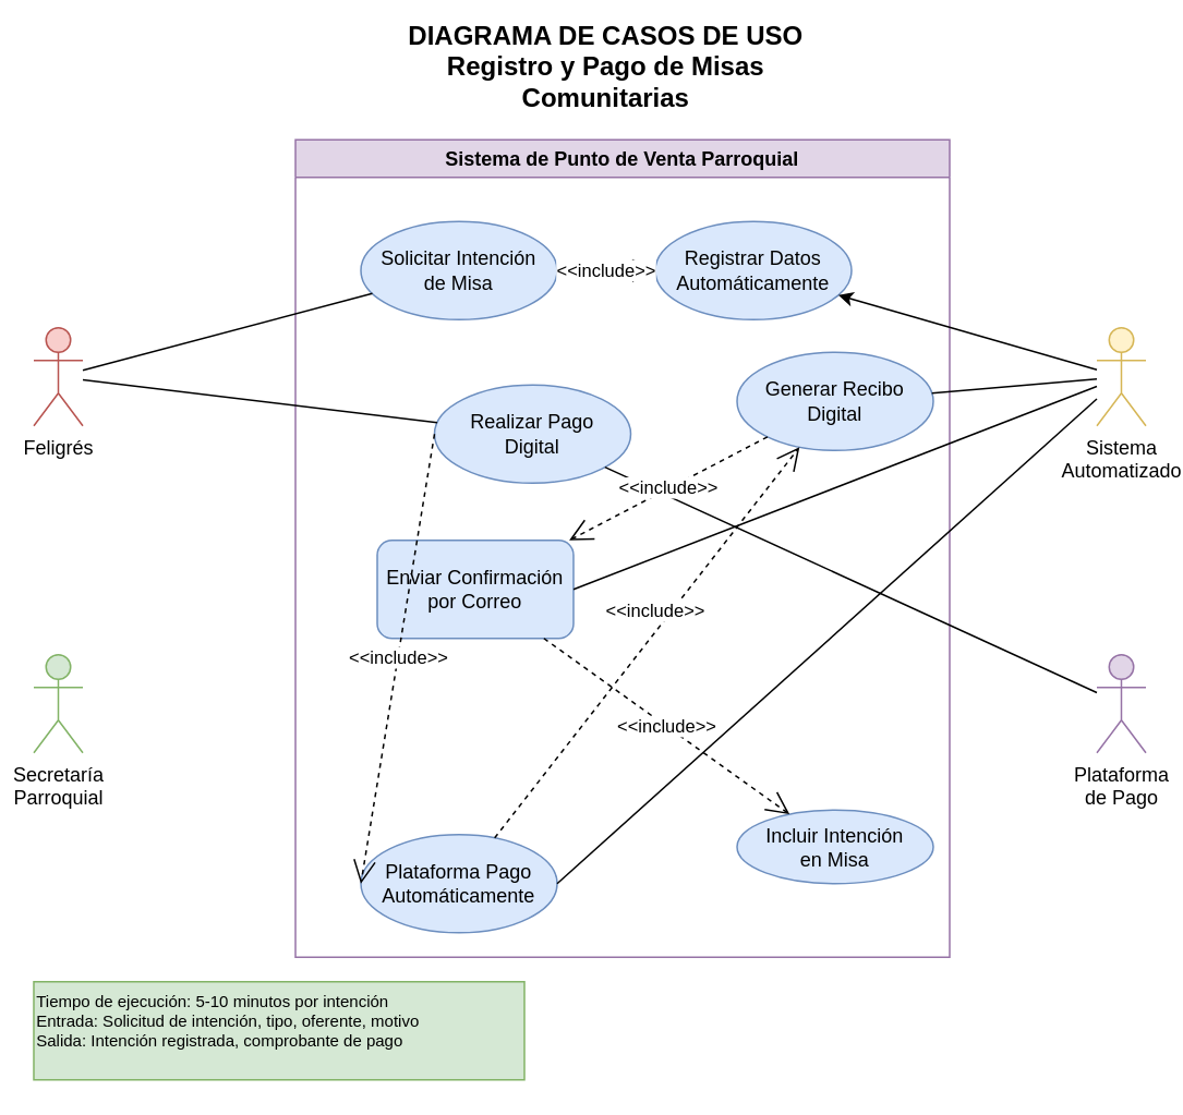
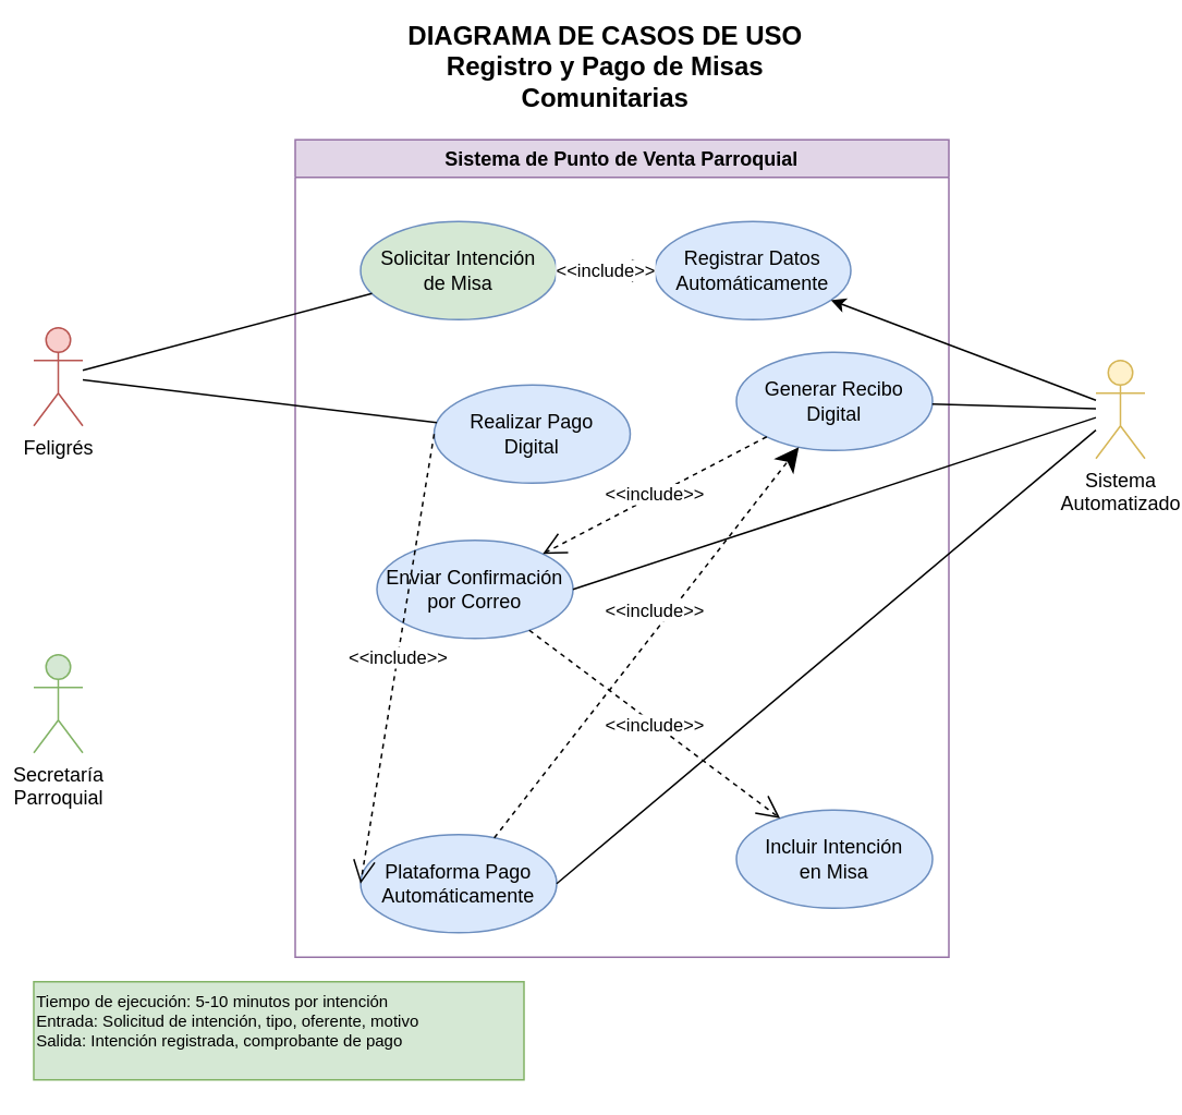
- <mxCell id="3" value="Solicitar Intención&lt;br&gt;de Misa" style="ellipse;whiteSpace=wrap;html=1;fillColor=#dae8fc;strokeColor=#6c8ebf;" parent="2" vertex="1"><mxGeometry x="40" y="50" width="120" height="60" as="geometry" /></mxCell>
+ <mxCell id="3" value="Solicitar Intención&lt;br&gt;de Misa" style="ellipse;whiteSpace=wrap;html=1;fillColor=#d5e8d4;strokeColor=#6c8ebf;" parent="2" vertex="1"><mxGeometry x="40" y="50" width="120" height="60" as="geometry" /></mxCell>
- <mxCell id="11" value="Sistema&lt;br&gt;Automatizado" style="shape=umlActor;verticalLabelPosition=bottom;verticalAlign=top;html=1;outlineConnect=0;fillColor=#fff2cc;strokeColor=#d6b656;" parent="1" vertex="1"><mxGeometry x="670" y="200" width="30" height="60" as="geometry" /></mxCell>
+ <mxCell id="11" value="Sistema&lt;br&gt;Automatizado" style="shape=umlActor;verticalLabelPosition=bottom;verticalAlign=top;html=1;outlineConnect=0;fillColor=#fff2cc;strokeColor=#d6b656;" parent="1" vertex="1"><mxGeometry x="670" y="220" width="30" height="60" as="geometry" /></mxCell>
- <mxCell id="23" value="&amp;lt;&amp;lt;include&amp;gt;&amp;gt;" style="endArrow=open;endSize=12;dashed=1;html=1;rounded=0;" parent="1" source="8" target="6" edge="1"><mxGeometry x="0.12" y="8" width="160" relative="1" as="geometry"><mxPoint x="360" y="340" as="sourcePoint" /><mxPoint x="520" y="340" as="targetPoint" /><mxPoint as="offset" /></mxGeometry></mxCell>
+ <mxCell id="23" value="&amp;lt;&amp;lt;include&amp;gt;&amp;gt;" style="endArrow=classic;endSize=12;dashed=1;html=1;rounded=0;" parent="1" source="8" target="6" edge="1"><mxGeometry x="0.12" y="8" width="160" relative="1" as="geometry"><mxPoint x="360" y="340" as="sourcePoint" /><mxPoint x="520" y="340" as="targetPoint" /><mxPoint as="offset" /></mxGeometry></mxCell>
- <mxCell id="7" value="Enviar Confirmación&lt;br&gt;por Correo" style="whiteSpace=wrap;html=1;fillColor=#dae8fc;strokeColor=#6c8ebf;rounded=1;" parent="2" vertex="1"><mxGeometry x="50" y="245" width="120" height="60" as="geometry" /></mxCell>
+ <mxCell id="7" value="Enviar Confirmación&lt;br&gt;por Correo" style="ellipse;whiteSpace=wrap;html=1;fillColor=#dae8fc;strokeColor=#6c8ebf;" parent="2" vertex="1"><mxGeometry x="50" y="245" width="120" height="60" as="geometry" /></mxCell>
- <mxCell id="20" value="" style="endArrow=none;html=1;rounded=0;" parent="1" source="13" target="5" edge="1"><mxGeometry width="50" height="50" relative="1" as="geometry"><mxPoint x="360" y="340" as="sourcePoint" /><mxPoint x="410" y="290" as="targetPoint" /></mxGeometry></mxCell>
- <mxCell id="13" value="Plataforma&lt;br&gt;de Pago" style="shape=umlActor;verticalLabelPosition=bottom;verticalAlign=top;html=1;outlineConnect=0;fillColor=#e1d5e7;strokeColor=#9673a6;" parent="1" vertex="1"><mxGeometry x="670" y="400" width="30" height="60" as="geometry" /></mxCell>
- <mxCell id="9" value="Incluir Intención&lt;br&gt;en Misa" style="ellipse;whiteSpace=wrap;html=1;fillColor=#dae8fc;strokeColor=#6c8ebf;" parent="2" vertex="1"><mxGeometry x="270" y="410" width="120" height="45" as="geometry" /></mxCell>
+ <mxCell id="9" value="Incluir Intención&lt;br&gt;en Misa" style="ellipse;whiteSpace=wrap;html=1;fillColor=#dae8fc;strokeColor=#6c8ebf;" parent="2" vertex="1"><mxGeometry x="270" y="410" width="120" height="60" as="geometry" /></mxCell>
